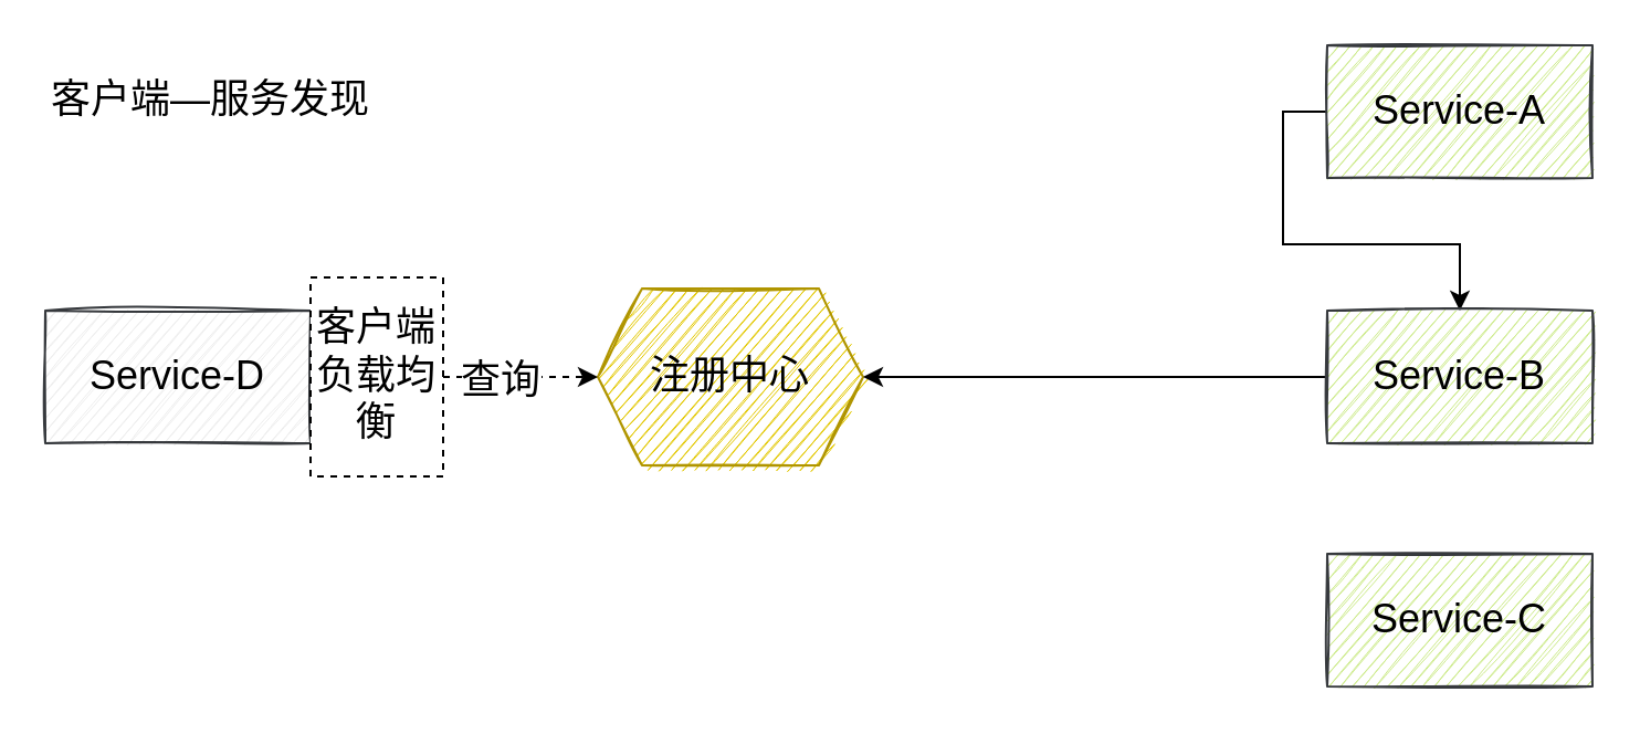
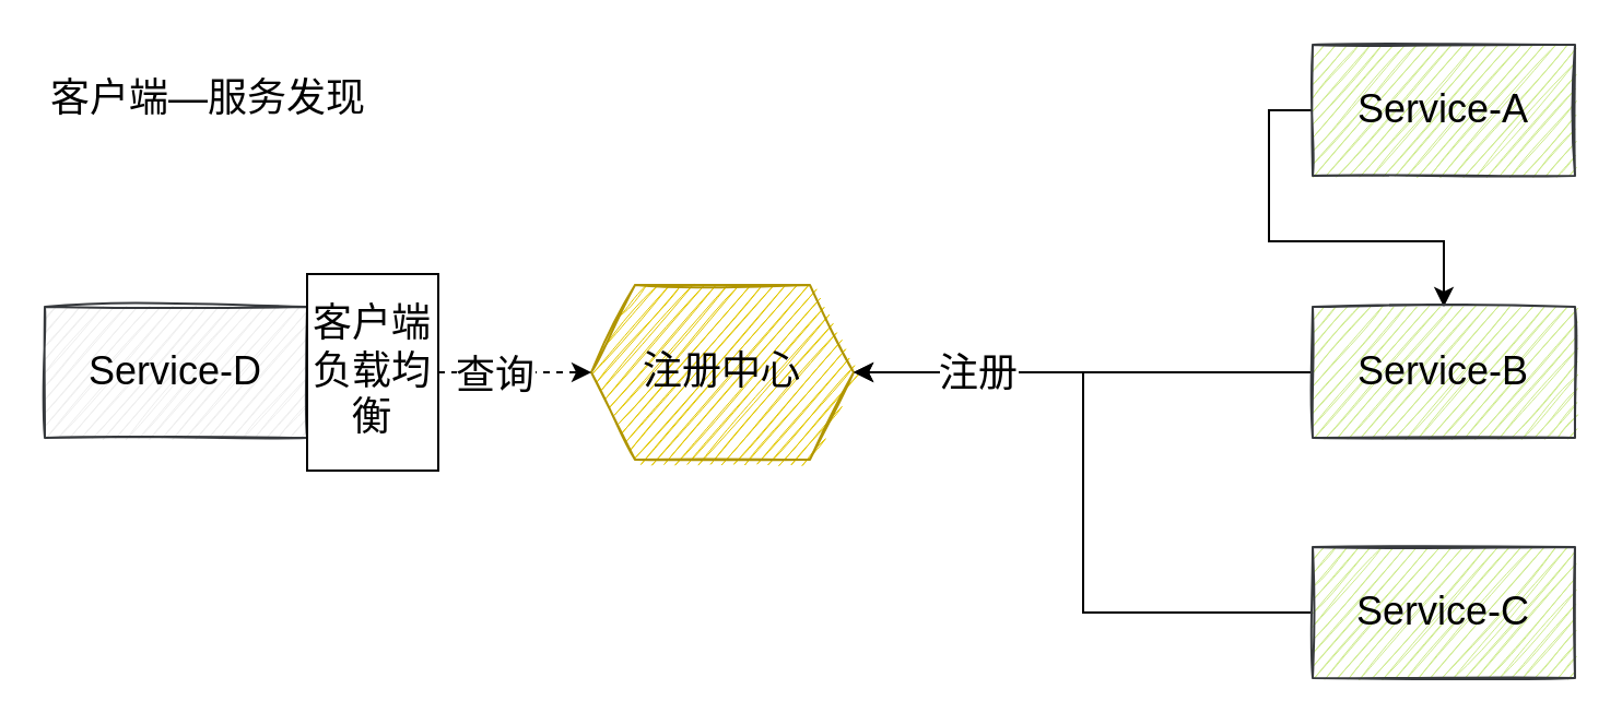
- <mxCell id="13" value="客户端负载均衡" style="rounded=0;whiteSpace=wrap;html=1;fontSize=18;dashed=1;" vertex="1" parent="1"><mxGeometry x="140" y="125" width="60" height="90" as="geometry" /></mxCell>
+ <mxCell id="13" value="客户端负载均衡" style="rounded=0;whiteSpace=wrap;html=1;fontSize=18;" vertex="1" parent="1"><mxGeometry x="140" y="125" width="60" height="90" as="geometry" /></mxCell>
+ <mxCell id="8" style="edgeStyle=orthogonalEdgeStyle;rounded=0;orthogonalLoop=1;jettySize=auto;html=1;exitX=0;exitY=0.5;exitDx=0;exitDy=0;entryX=1;entryY=0.5;entryDx=0;entryDy=0;fontSize=18;" edge="1" parent="1" source="10" target="3"><mxGeometry relative="1" as="geometry" /></mxCell>
+ <mxCell id="9" value="注册" style="edgeLabel;html=1;align=center;verticalAlign=middle;resizable=0;points=[];fontSize=18;" vertex="1" connectable="0" parent="8"><mxGeometry x="0.614" y="3" relative="1" as="geometry"><mxPoint x="-6" y="-3" as="offset" /></mxGeometry></mxCell>
